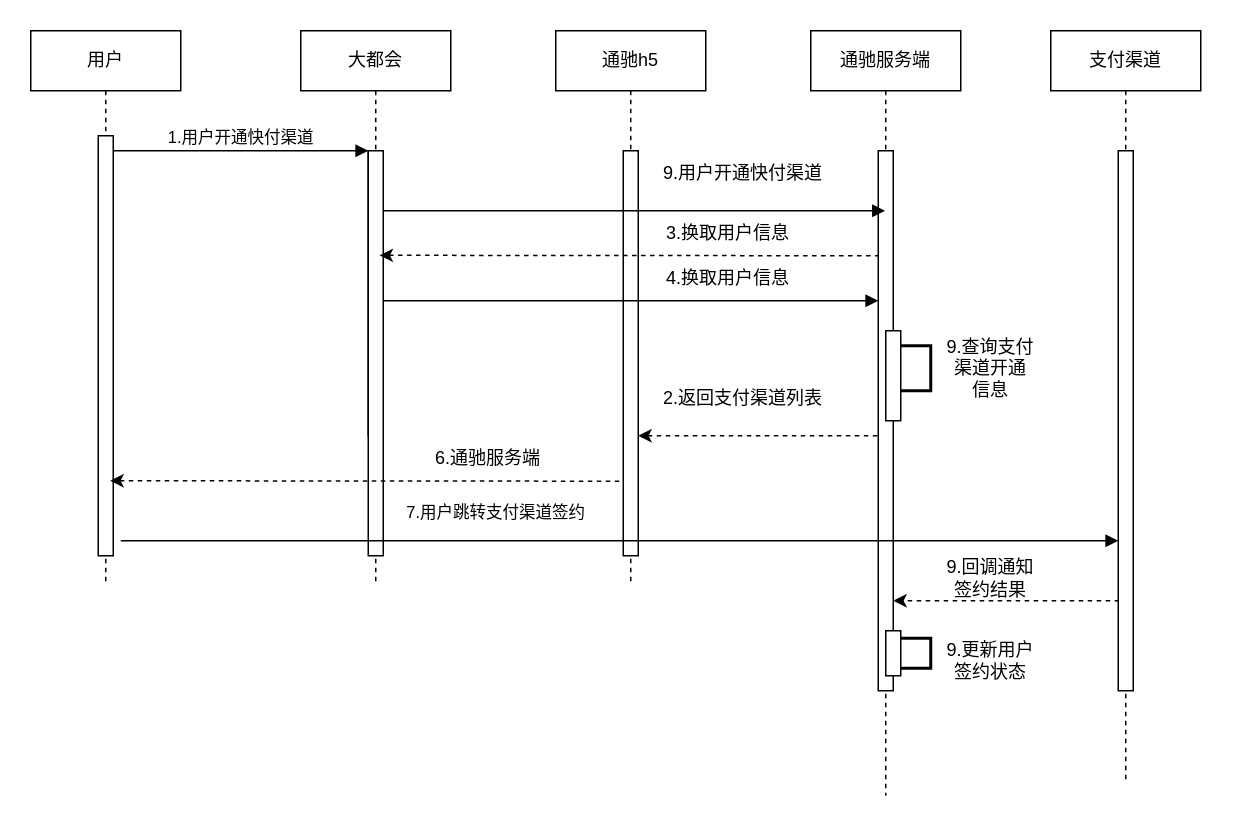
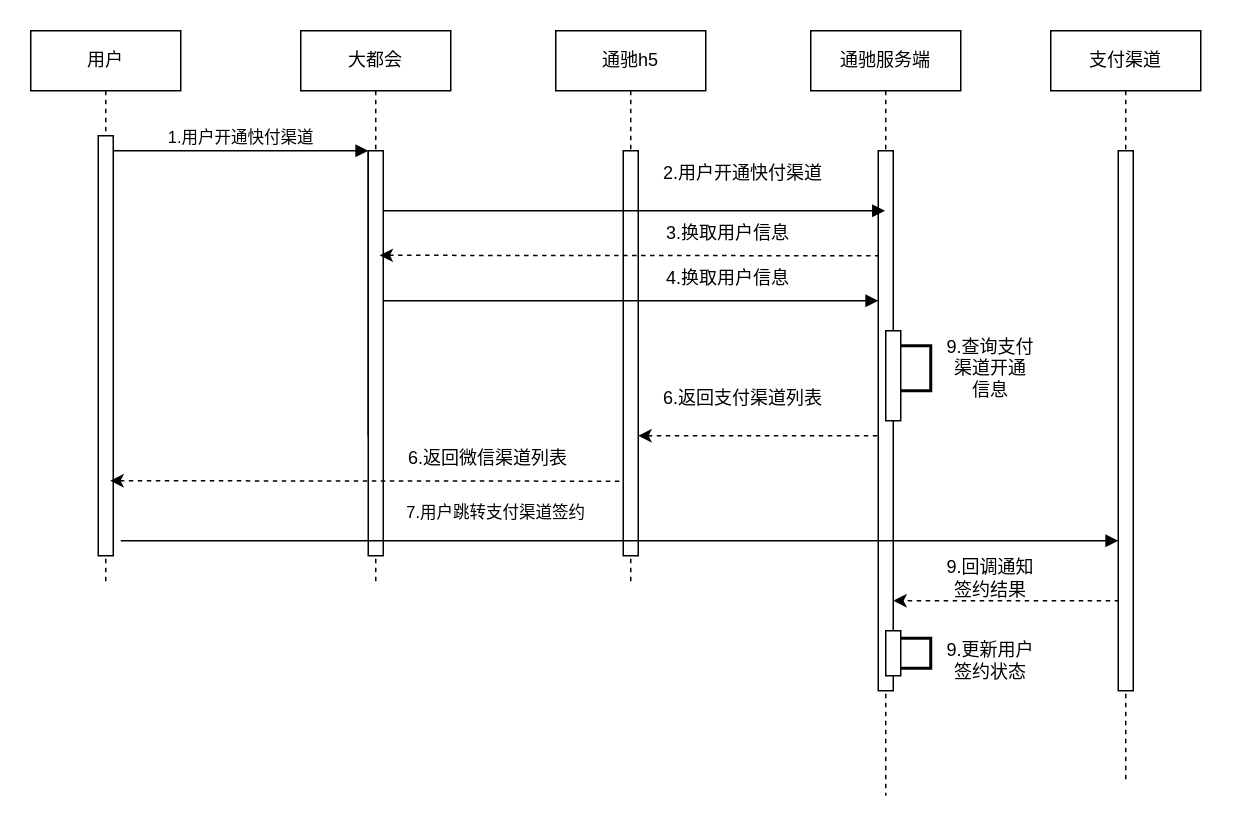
- <mxCell id="13" value="9.用户开通快付渠道" style="text;html=1;align=center;verticalAlign=middle;whiteSpace=wrap;rounded=0;" vertex="1" parent="1"><mxGeometry x="440" y="100" width="110" height="30" as="geometry" /></mxCell>
+ <mxCell id="13" value="2.用户开通快付渠道" style="text;html=1;align=center;verticalAlign=middle;whiteSpace=wrap;rounded=0;" vertex="1" parent="1"><mxGeometry x="440" y="100" width="110" height="30" as="geometry" /></mxCell>
- <mxCell id="24" value="2.返回支付渠道列表" style="text;html=1;align=center;verticalAlign=middle;whiteSpace=wrap;rounded=0;" vertex="1" parent="1"><mxGeometry x="440" y="250" width="110" height="30" as="geometry" /></mxCell>
+ <mxCell id="24" value="6.返回支付渠道列表" style="text;html=1;align=center;verticalAlign=middle;whiteSpace=wrap;rounded=0;" vertex="1" parent="1"><mxGeometry x="440" y="250" width="110" height="30" as="geometry" /></mxCell>
- <mxCell id="26" value="6.通驰服务端" style="text;html=1;align=center;verticalAlign=middle;whiteSpace=wrap;rounded=0;" vertex="1" parent="1"><mxGeometry x="270" y="290" width="110" height="30" as="geometry" /></mxCell>
+ <mxCell id="26" value="6.返回微信渠道列表" style="text;html=1;align=center;verticalAlign=middle;whiteSpace=wrap;rounded=0;" vertex="1" parent="1"><mxGeometry x="270" y="290" width="110" height="30" as="geometry" /></mxCell>
